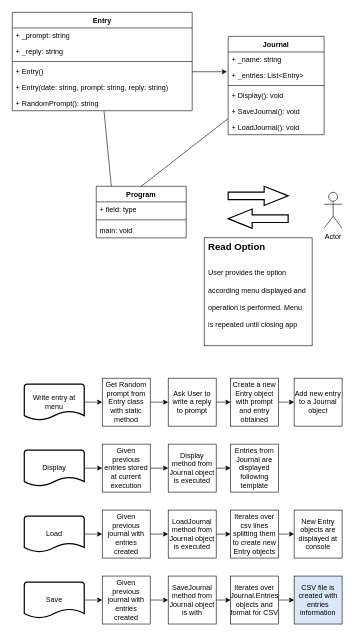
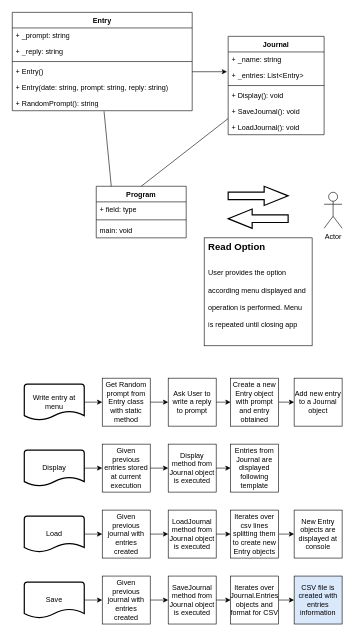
- <mxCell id="60" value="SaveJournal&lt;br&gt;method from Journal object is with" style="whiteSpace=wrap;html=1;aspect=fixed;" parent="1" vertex="1"><mxGeometry x="280" y="960" width="80" height="80" as="geometry" /></mxCell>
+ <mxCell id="60" value="SaveJournal&lt;br&gt;method from Journal object is executed" style="whiteSpace=wrap;html=1;aspect=fixed;" parent="1" vertex="1"><mxGeometry x="280" y="960" width="80" height="80" as="geometry" /></mxCell>
